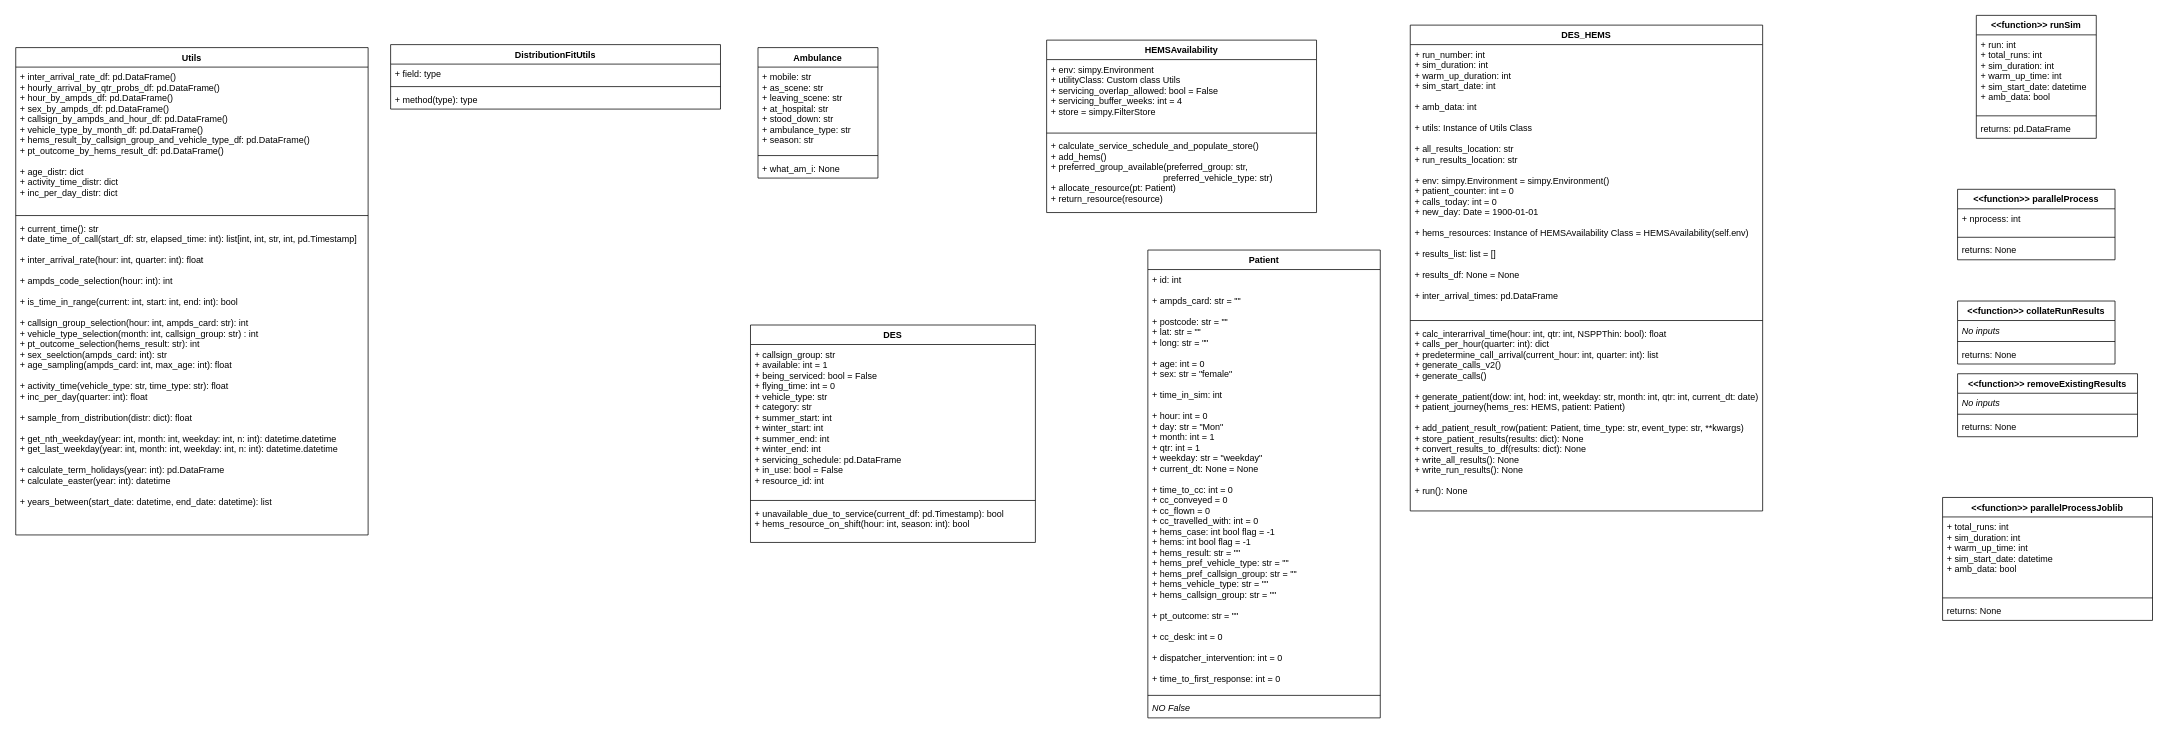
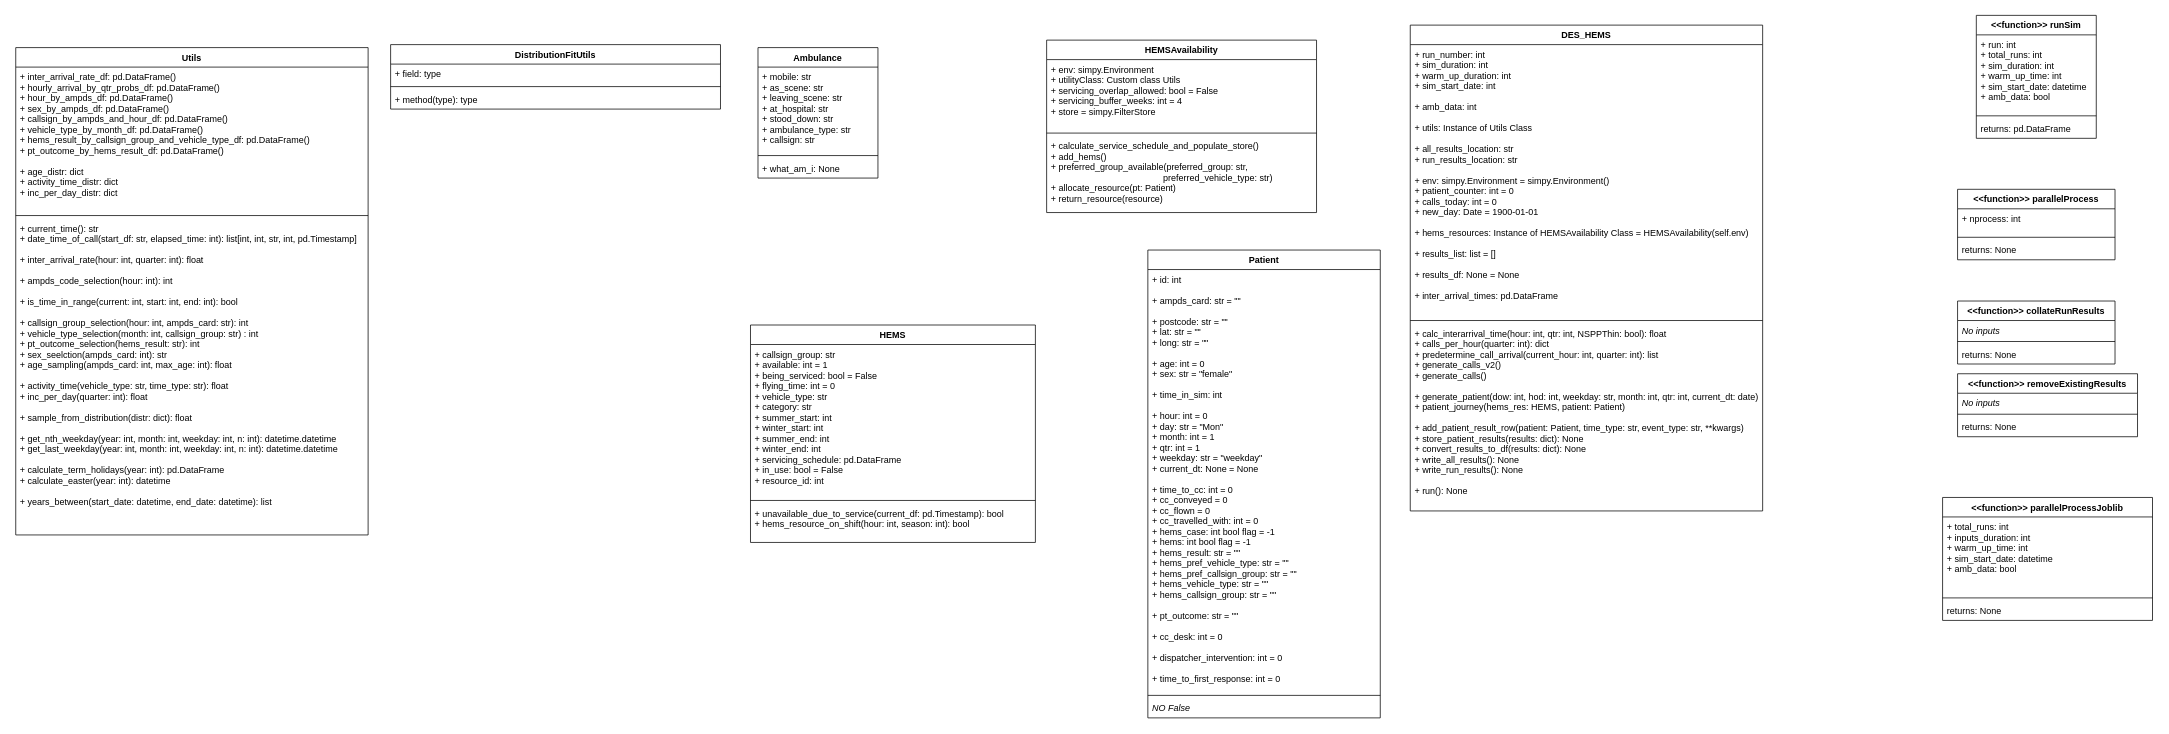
- <mxCell id="3" value="+ mobile: str&#10;+ as_scene: str&#10;+ leaving_scene: str&#10;+ at_hospital: str&#10;+ stood_down: str&#10;+ ambulance_type: str&#10;+ season: str" style="text;strokeColor=none;fillColor=none;align=left;verticalAlign=top;spacingLeft=4;spacingRight=4;overflow=hidden;rotatable=0;points=[[0,0.5],[1,0.5]];portConstraint=eastwest;" vertex="1" parent="2"><mxGeometry y="26" width="160" height="114" as="geometry" /></mxCell>
+ <mxCell id="3" value="+ mobile: str&#10;+ as_scene: str&#10;+ leaving_scene: str&#10;+ at_hospital: str&#10;+ stood_down: str&#10;+ ambulance_type: str&#10;+ callsign: str" style="text;strokeColor=none;fillColor=none;align=left;verticalAlign=top;spacingLeft=4;spacingRight=4;overflow=hidden;rotatable=0;points=[[0,0.5],[1,0.5]];portConstraint=eastwest;" vertex="1" parent="2"><mxGeometry y="26" width="160" height="114" as="geometry" /></mxCell>
- <mxCell id="6" value="DES" style="swimlane;fontStyle=1;align=center;verticalAlign=top;childLayout=stackLayout;horizontal=1;startSize=26;horizontalStack=0;resizeParent=1;resizeParentMax=0;resizeLast=0;collapsible=1;marginBottom=0;" vertex="1" parent="1"><mxGeometry x="1000" y="433" width="380" height="290" as="geometry" /></mxCell>
+ <mxCell id="6" value="HEMS" style="swimlane;fontStyle=1;align=center;verticalAlign=top;childLayout=stackLayout;horizontal=1;startSize=26;horizontalStack=0;resizeParent=1;resizeParentMax=0;resizeLast=0;collapsible=1;marginBottom=0;" vertex="1" parent="1"><mxGeometry x="1000" y="433" width="380" height="290" as="geometry" /></mxCell>
- <mxCell id="47" value="+ total_runs: int&#10;+ sim_duration: int&#10;+ warm_up_time: int&#10;+ sim_start_date: datetime&#10;+ amb_data: bool" style="text;strokeColor=none;fillColor=none;align=left;verticalAlign=top;spacingLeft=4;spacingRight=4;overflow=hidden;rotatable=0;points=[[0,0.5],[1,0.5]];portConstraint=eastwest;" vertex="1" parent="46"><mxGeometry y="26" width="280" height="104" as="geometry" /></mxCell>
+ <mxCell id="47" value="+ total_runs: int&#10;+ inputs_duration: int&#10;+ warm_up_time: int&#10;+ sim_start_date: datetime&#10;+ amb_data: bool" style="text;strokeColor=none;fillColor=none;align=left;verticalAlign=top;spacingLeft=4;spacingRight=4;overflow=hidden;rotatable=0;points=[[0,0.5],[1,0.5]];portConstraint=eastwest;" vertex="1" parent="46"><mxGeometry y="26" width="280" height="104" as="geometry" /></mxCell>
